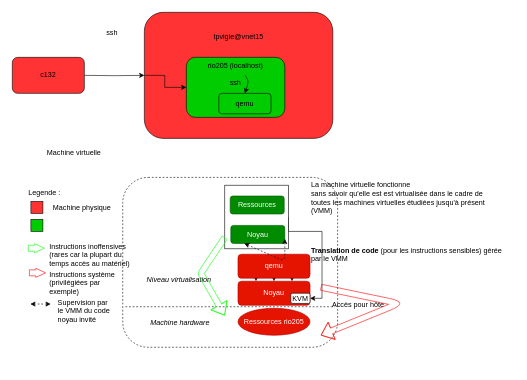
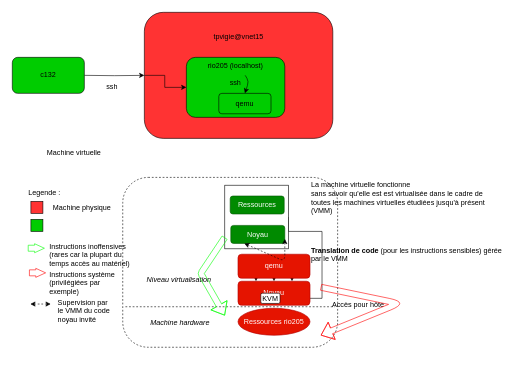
- <mxCell id="6" value="ssh" style="text;html=1;resizable=0;points=[];autosize=1;align=left;verticalAlign=top;spacingTop=-4;" parent="1" vertex="1"><mxGeometry x="175" y="45" width="30" height="20" as="geometry" /></mxCell>
+ <mxCell id="6" value="ssh" style="text;html=1;resizable=0;points=[];autosize=1;align=left;verticalAlign=top;spacingTop=-4;" parent="1" vertex="1"><mxGeometry x="175" y="135" width="30" height="20" as="geometry" /></mxCell>
- <mxCell id="7" value="c132" style="rounded=1;whiteSpace=wrap;html=1;strokeColor=#000000;fillColor=#FF3333;" parent="1" vertex="1"><mxGeometry x="20" y="95" width="120" height="60" as="geometry" /></mxCell>
+ <mxCell id="7" value="c132" style="rounded=1;whiteSpace=wrap;html=1;strokeColor=#000000;fillColor=#00cc00;" parent="1" vertex="1"><mxGeometry x="20" y="95" width="120" height="60" as="geometry" /></mxCell>
- <mxCell id="26" value="KVM" style="rounded=1;whiteSpace=wrap;html=1;" parent="1" vertex="1"><mxGeometry x="484" y="488" width="32" height="17" as="geometry" /></mxCell>
+ <mxCell id="26" value="KVM" style="rounded=1;whiteSpace=wrap;html=1;" parent="1" vertex="1"><mxGeometry x="434" y="488" width="32" height="17" as="geometry" /></mxCell>
